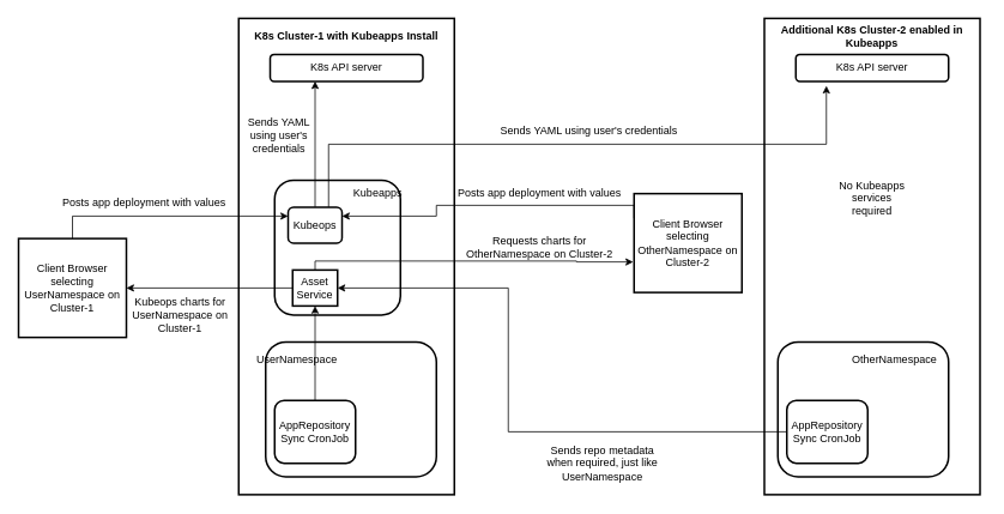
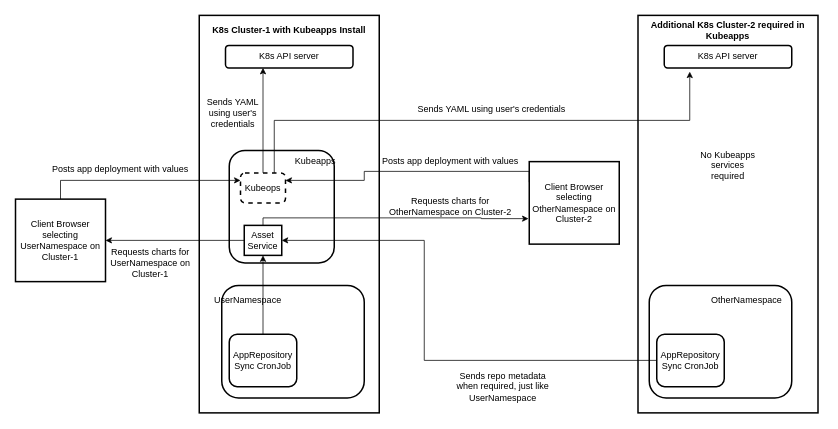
- <mxCell id="22" value="Additional K8s Cluster-2 enabled in Kubeapps" style="text;html=1;strokeColor=none;fillColor=none;align=center;verticalAlign=middle;whiteSpace=wrap;rounded=0;fontStyle=1" vertex="1" parent="1"><mxGeometry x="845" y="20" width="250" height="40" as="geometry" /></mxCell>
+ <mxCell id="22" value="Additional K8s Cluster-2 required in Kubeapps" style="text;html=1;strokeColor=none;fillColor=none;align=center;verticalAlign=middle;whiteSpace=wrap;rounded=0;fontStyle=1" vertex="1" parent="1"><mxGeometry x="845" y="20" width="250" height="40" as="geometry" /></mxCell>
- <mxCell id="11" value="Kubeops" style="rounded=1;whiteSpace=wrap;html=1;strokeWidth=2;" vertex="1" parent="1"><mxGeometry x="320" y="230" width="60" height="40" as="geometry" /></mxCell>
+ <mxCell id="11" value="Kubeops" style="rounded=1;whiteSpace=wrap;html=1;strokeWidth=2;dashed=1;" vertex="1" parent="1"><mxGeometry x="320" y="230" width="60" height="40" as="geometry" /></mxCell>
- <mxCell id="18" value="Kubeops charts for UserNamespace on Cluster-1" style="text;html=1;strokeColor=none;fillColor=none;align=center;verticalAlign=middle;whiteSpace=wrap;rounded=0;" vertex="1" parent="1"><mxGeometry x="135" y="340" width="130" height="20" as="geometry" /></mxCell>
+ <mxCell id="18" value="Requests charts for UserNamespace on Cluster-1" style="text;html=1;strokeColor=none;fillColor=none;align=center;verticalAlign=middle;whiteSpace=wrap;rounded=0;" vertex="1" parent="1"><mxGeometry x="135" y="340" width="130" height="20" as="geometry" /></mxCell>
